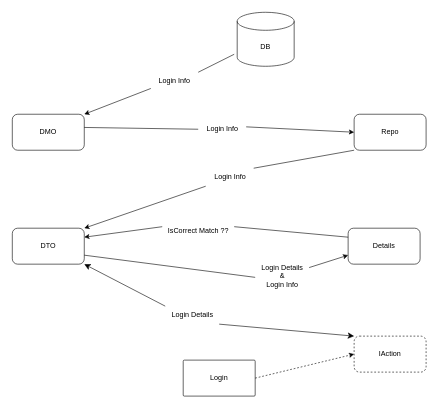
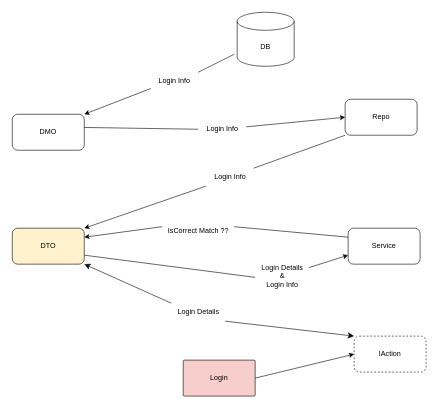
- <mxCell id="4" value="Repo" style="rounded=1;whiteSpace=wrap;html=1;" parent="1" vertex="1"><mxGeometry x="590" y="190" width="120" height="60" as="geometry" /></mxCell>
+ <mxCell id="4" value="Repo" style="rounded=1;whiteSpace=wrap;html=1;" parent="1" vertex="1"><mxGeometry x="575" y="165" width="120" height="60" as="geometry" /></mxCell>
- <mxCell id="3" value="DTO" style="rounded=1;whiteSpace=wrap;html=1;" parent="1" vertex="1"><mxGeometry x="20" y="380" width="120" height="60" as="geometry" /></mxCell>
+ <mxCell id="3" value="DTO" style="rounded=1;whiteSpace=wrap;html=1;fillColor=#fff2cc;" parent="1" vertex="1"><mxGeometry x="20" y="380" width="120" height="60" as="geometry" /></mxCell>
- <mxCell id="5" value="Details" style="rounded=1;whiteSpace=wrap;html=1;" parent="1" vertex="1"><mxGeometry x="580" y="380" width="120" height="60" as="geometry" /></mxCell>
+ <mxCell id="5" value="Service" style="rounded=1;whiteSpace=wrap;html=1;" parent="1" vertex="1"><mxGeometry x="580" y="380" width="120" height="60" as="geometry" /></mxCell>
- <mxCell id="14" value="Login Details" style="text;html=1;align=center;verticalAlign=middle;resizable=0;points=[];autosize=1;strokeColor=none;fillColor=none;" parent="1" vertex="1"><mxGeometry x="275" y="510" width="90" height="30" as="geometry" /></mxCell>
+ <mxCell id="14" value="Login Details" style="text;html=1;align=center;verticalAlign=middle;resizable=0;points=[];autosize=1;strokeColor=none;fillColor=none;" parent="1" vertex="1"><mxGeometry x="285" y="505" width="90" height="30" as="geometry" /></mxCell>
- <mxCell id="8" value="" style="endArrow=classic;html=1;exitX=1;exitY=0.5;exitDx=0;exitDy=0;entryX=0;entryY=0.5;entryDx=0;entryDy=0;dashed=1;" parent="1" source="7" target="6" edge="1"><mxGeometry width="50" height="50" relative="1" as="geometry"><mxPoint x="340" y="360" as="sourcePoint" /><mxPoint x="390" y="310" as="targetPoint" /></mxGeometry></mxCell>
+ <mxCell id="8" value="" style="endArrow=classic;html=1;exitX=1;exitY=0.5;exitDx=0;exitDy=0;entryX=0;entryY=0.5;entryDx=0;entryDy=0;" parent="1" source="7" target="6" edge="1"><mxGeometry width="50" height="50" relative="1" as="geometry"><mxPoint x="340" y="360" as="sourcePoint" /><mxPoint x="390" y="310" as="targetPoint" /></mxGeometry></mxCell>
- <mxCell id="7" value="Login" style="rounded=1;whiteSpace=wrap;html=1;arcSize=3;" parent="1" vertex="1"><mxGeometry x="305" y="600" width="120" height="60" as="geometry" /></mxCell>
+ <mxCell id="7" value="Login" style="rounded=1;whiteSpace=wrap;html=1;arcSize=3;fillColor=#f8cecc;" parent="1" vertex="1"><mxGeometry x="305" y="600" width="120" height="60" as="geometry" /></mxCell>
